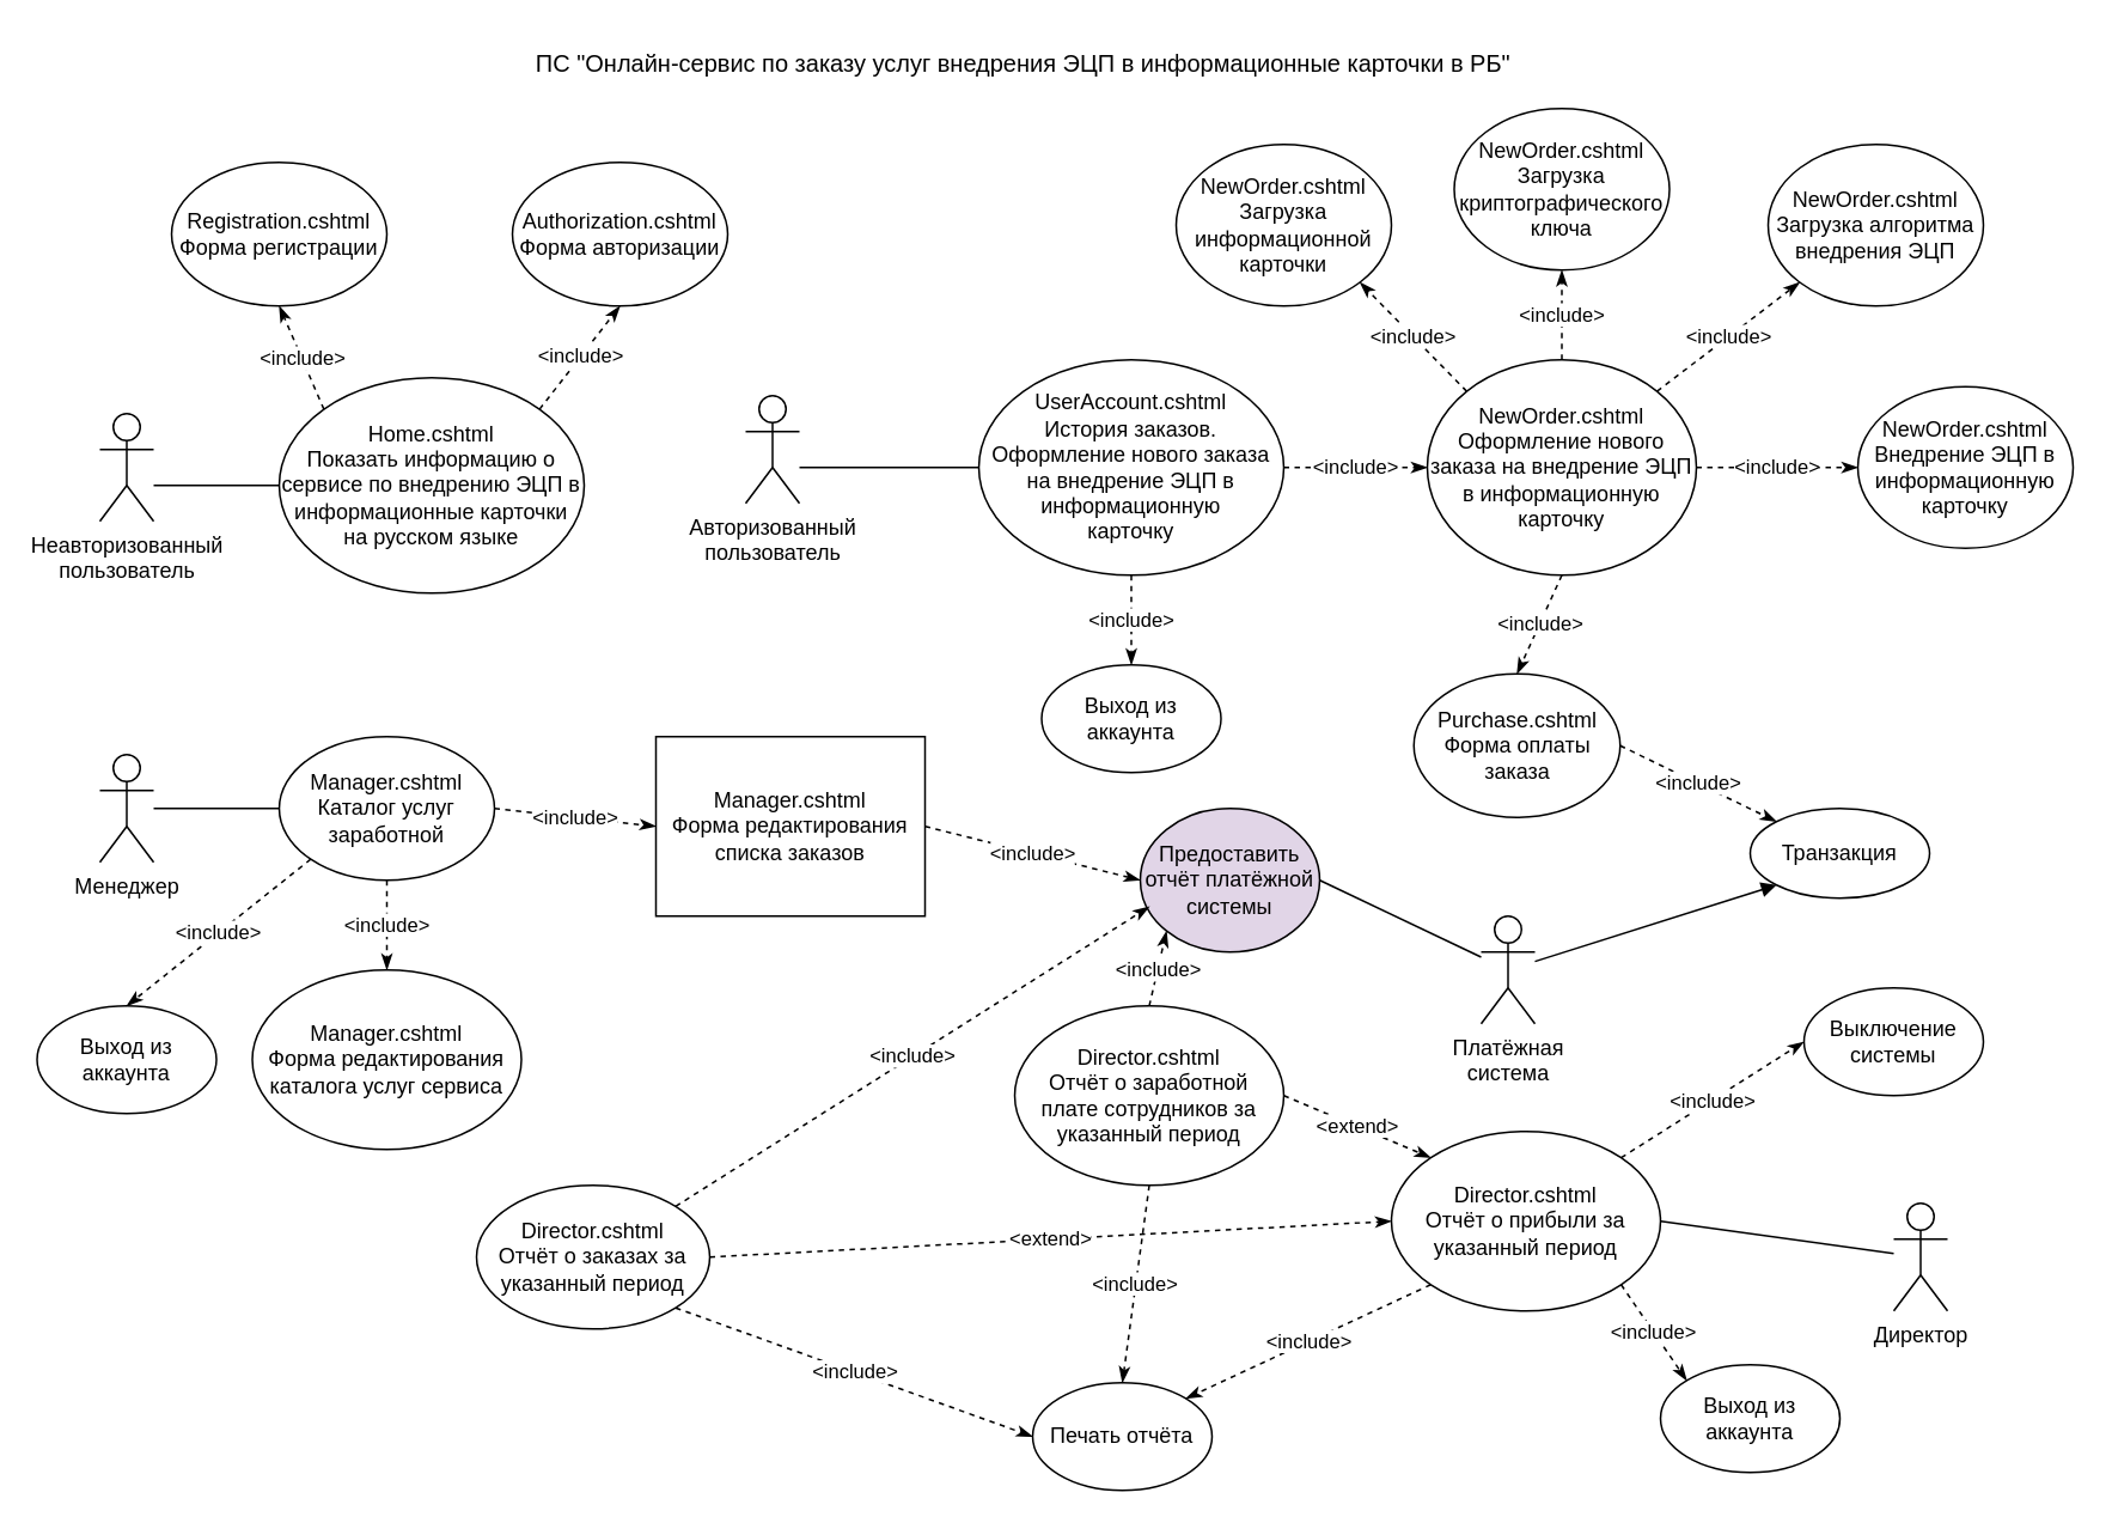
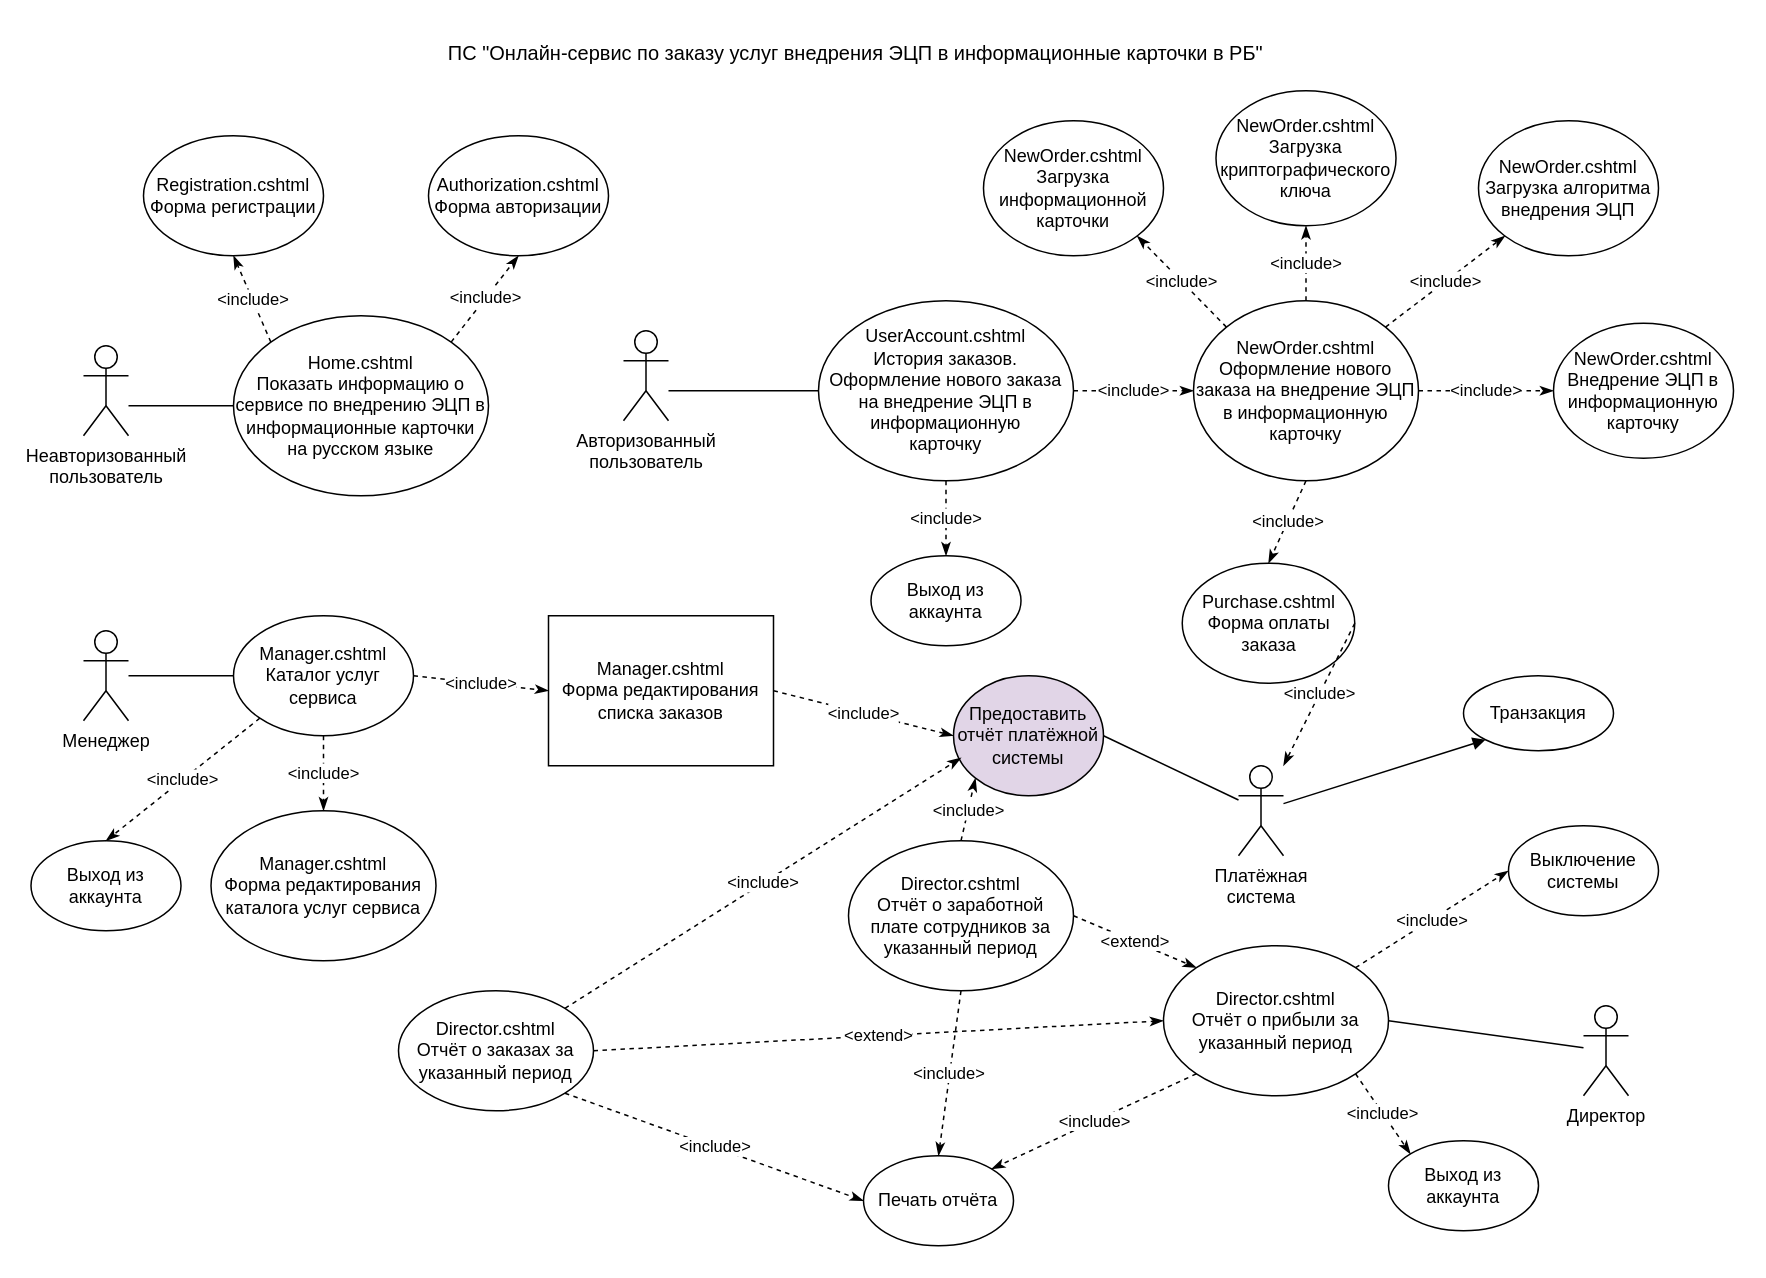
- <mxCell id="27" value="&amp;lt;include&amp;gt;" style="endArrow=classicThin;dashed=1;html=1;rounded=0;entryX=0;entryY=0;entryDx=0;entryDy=0;startArrow=none;startFill=0;endFill=1;exitX=1;exitY=0.5;exitDx=0;exitDy=0;" edge="1" parent="1" source="24" target="26"><mxGeometry width="50" height="50" relative="1" as="geometry"><mxPoint x="880" y="330" as="sourcePoint" /><mxPoint x="880" y="380" as="targetPoint" /></mxGeometry></mxCell>
+ <mxCell id="27" value="&amp;lt;include&amp;gt;" style="endArrow=classicThin;dashed=1;html=1;rounded=0;startArrow=none;startFill=0;endFill=1;exitX=1;exitY=0.5;exitDx=0;exitDy=0;" edge="1" parent="1" source="24" target="28"><mxGeometry width="50" height="50" relative="1" as="geometry"><mxPoint x="880" y="330" as="sourcePoint" /><mxPoint x="880" y="380" as="targetPoint" /></mxGeometry></mxCell>
- <mxCell id="33" value="Manager.cshtml&lt;br&gt;Каталог услуг заработной" style="ellipse;whiteSpace=wrap;html=1;" vertex="1" parent="1"><mxGeometry x="155" y="410" width="120" height="80" as="geometry" /></mxCell>
+ <mxCell id="33" value="Manager.cshtml&lt;br&gt;Каталог услуг сервиса" style="ellipse;whiteSpace=wrap;html=1;" vertex="1" parent="1"><mxGeometry x="155" y="410" width="120" height="80" as="geometry" /></mxCell>
